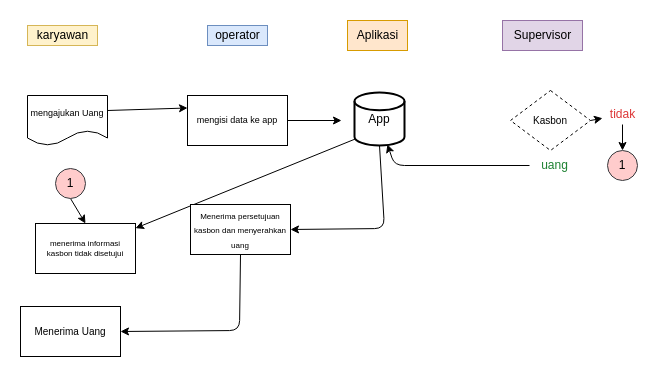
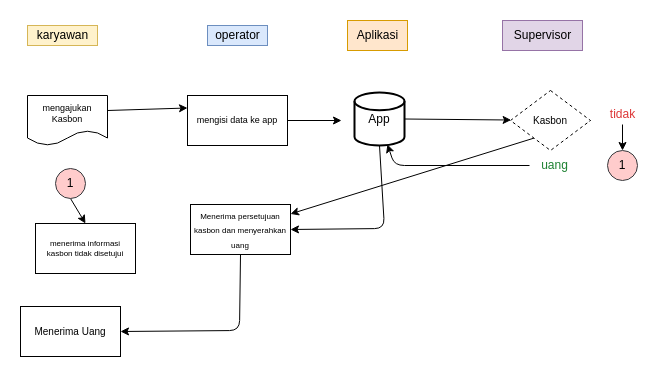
- <mxCell id="19" value="mengajukan Uang" style="shape=document;whiteSpace=wrap;html=1;boundedLbl=1;fontSize=9;" vertex="1" parent="1"><mxGeometry x="27" y="95" width="80" height="50" as="geometry" /></mxCell>
+ <mxCell id="19" value="mengajukan Kasbon" style="shape=document;whiteSpace=wrap;html=1;boundedLbl=1;fontSize=9;" vertex="1" parent="1"><mxGeometry x="27" y="95" width="80" height="50" as="geometry" /></mxCell>
- <mxCell id="8" style="edgeStyle=none;html=1;exitX=1;exitY=0.5;exitDx=0;exitDy=0;fontSize=10;" edge="1" parent="1" source="9" target="13"><mxGeometry relative="1" as="geometry" /></mxCell>
+ <mxCell id="8" style="edgeStyle=none;html=1;exitX=1;exitY=0.5;exitDx=0;exitDy=0;fontSize=10;" edge="1" parent="1" source="9" target="24"><mxGeometry relative="1" as="geometry" /></mxCell>
- <mxCell id="16" style="edgeStyle=none;html=1;exitX=1;exitY=0.5;exitDx=0;exitDy=0;exitPerimeter=0;fontSize=10;fontColor=#1E8232;" edge="1" parent="1" source="18" target="21"><mxGeometry relative="1" as="geometry" /></mxCell>
+ <mxCell id="16" style="edgeStyle=none;html=1;exitX=1;exitY=0.5;exitDx=0;exitDy=0;exitPerimeter=0;entryX=0.008;entryY=0.492;entryDx=0;entryDy=0;entryPerimeter=0;fontSize=10;fontColor=#1E8232;" edge="1" parent="1" source="18" target="9"><mxGeometry relative="1" as="geometry" /></mxCell>
